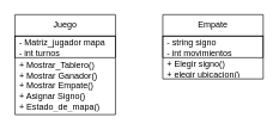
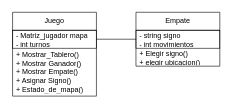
+ <mxCell id="5" value="" style="endArrow=none;html=1;rounded=0;exitX=1;exitY=0.5;exitDx=0;exitDy=0;entryX=0;entryY=0.5;entryDx=0;entryDy=0;" edge="1" parent="1" source="3" target="7"><mxGeometry width="50" height="50" relative="1" as="geometry"><mxPoint x="136" y="200" as="sourcePoint" /><mxPoint x="226" y="65" as="targetPoint" /></mxGeometry></mxCell>
